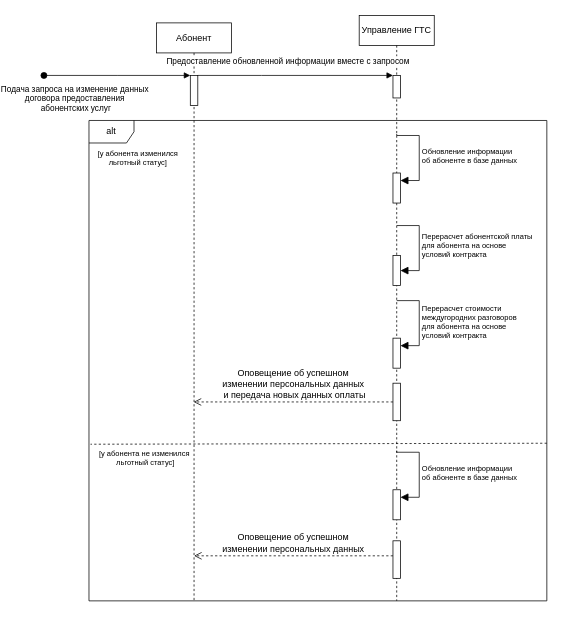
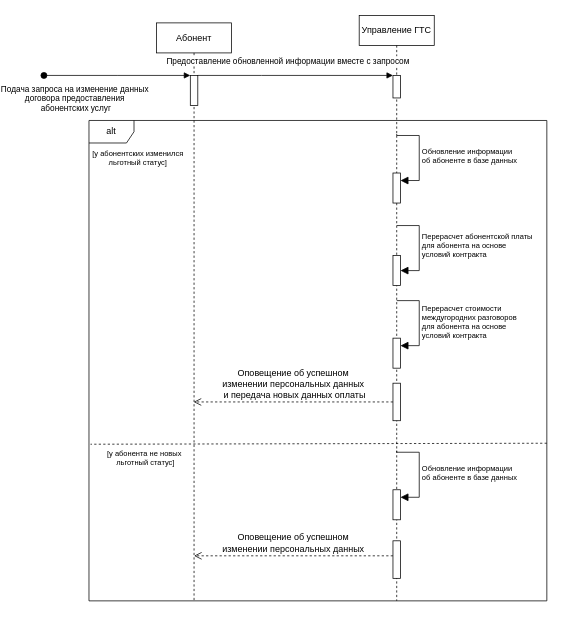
- <mxCell id="18" value="&lt;font style=&quot;font-size: 10px;&quot;&gt;[у абонента изменился &lt;br&gt;льготный статус]&lt;/font&gt;" style="text;html=1;align=center;verticalAlign=middle;resizable=0;points=[];autosize=1;strokeColor=none;fillColor=none;fontSize=10;" vertex="1" parent="1"><mxGeometry x="20" y="190" width="150" height="40" as="geometry" /></mxCell>
+ <mxCell id="18" value="&lt;font style=&quot;font-size: 10px;&quot;&gt;[у абонентских изменился &lt;br&gt;льготный статус]&lt;/font&gt;" style="text;html=1;align=center;verticalAlign=middle;resizable=0;points=[];autosize=1;strokeColor=none;fillColor=none;fontSize=10;" vertex="1" parent="1"><mxGeometry x="20" y="190" width="150" height="40" as="geometry" /></mxCell>
- <mxCell id="19" value="&lt;font style=&quot;font-size: 10px;&quot;&gt;[у абонента не изменился&amp;nbsp;&lt;br&gt;льготный статус]&lt;/font&gt;" style="text;html=1;align=center;verticalAlign=middle;resizable=0;points=[];autosize=1;strokeColor=none;fillColor=none;fontSize=10;" vertex="1" parent="1"><mxGeometry x="20" y="590" width="170" height="40" as="geometry" /></mxCell>
+ <mxCell id="19" value="&lt;font style=&quot;font-size: 10px;&quot;&gt;[у абонента не новых&amp;nbsp;&lt;br&gt;льготный статус]&lt;/font&gt;" style="text;html=1;align=center;verticalAlign=middle;resizable=0;points=[];autosize=1;strokeColor=none;fillColor=none;fontSize=10;" vertex="1" parent="1"><mxGeometry x="20" y="590" width="170" height="40" as="geometry" /></mxCell>
